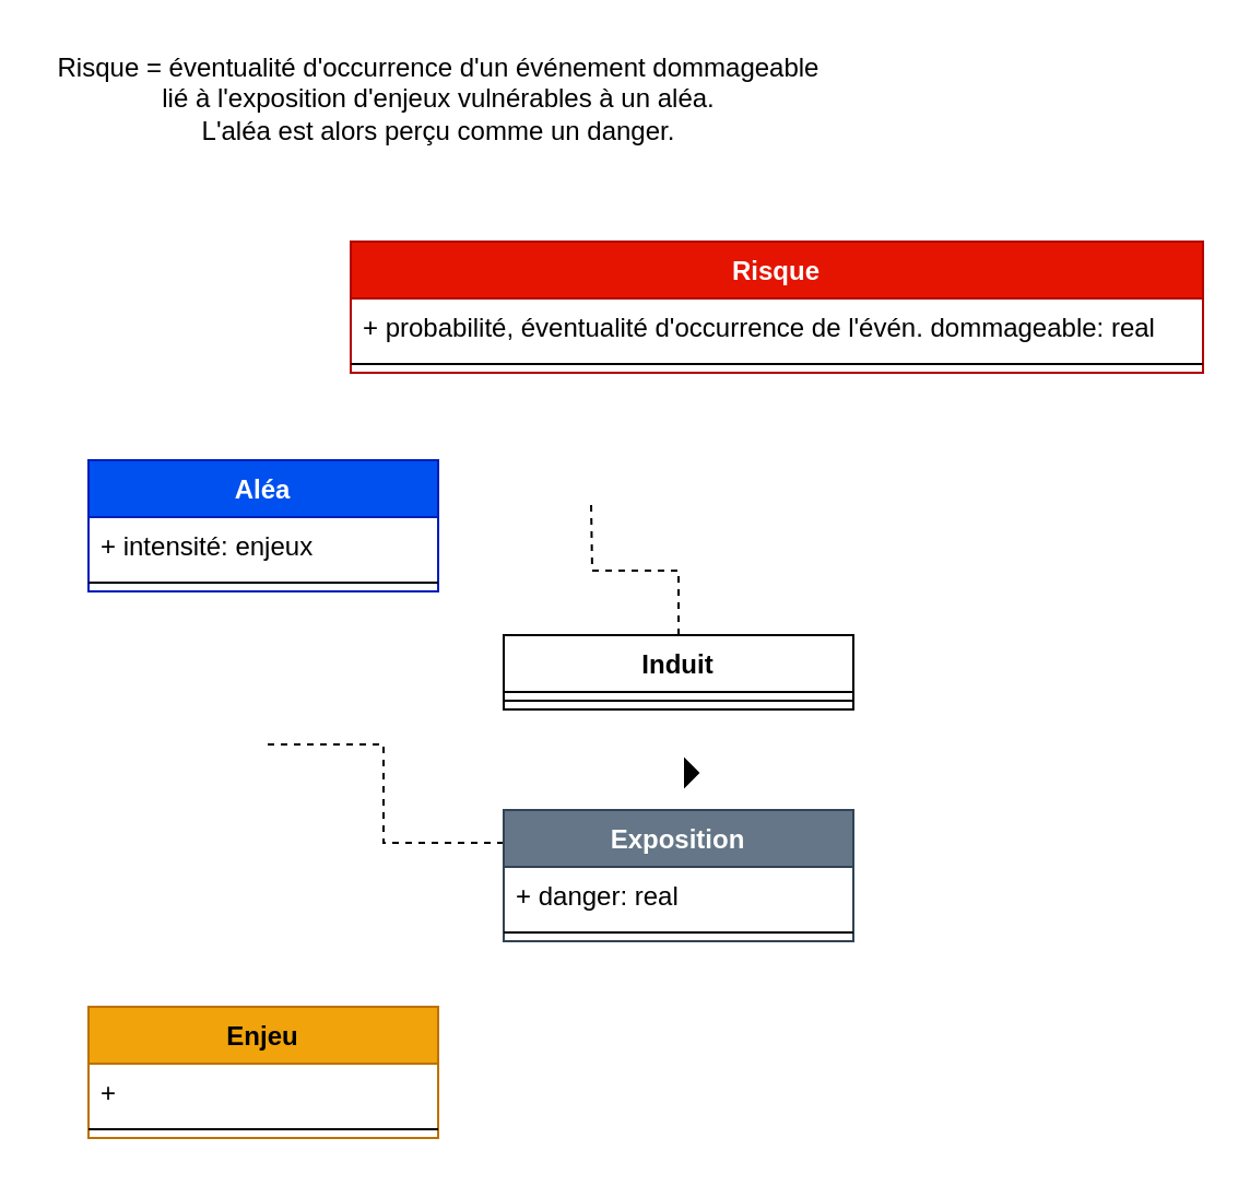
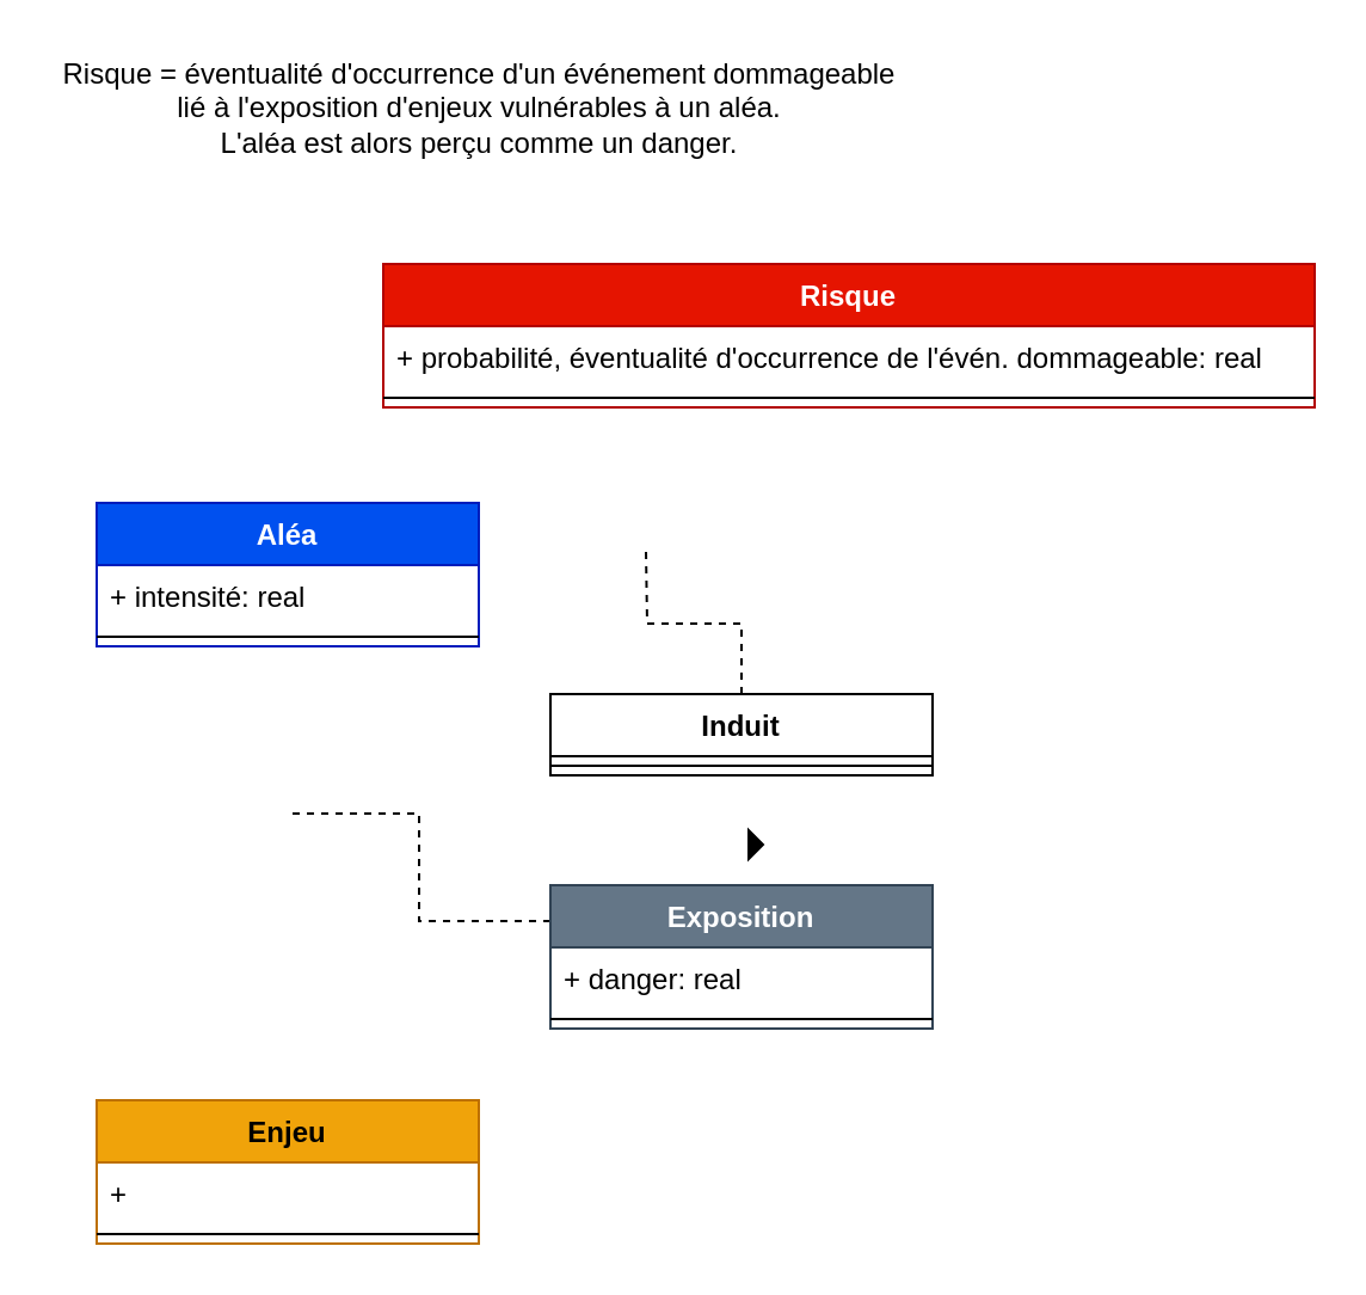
- <mxCell id="7" value="+ intensité: enjeux" style="text;strokeColor=none;fillColor=none;align=left;verticalAlign=top;spacingLeft=4;spacingRight=4;overflow=hidden;rotatable=0;points=[[0,0.5],[1,0.5]];portConstraint=eastwest;" parent="6" vertex="1"><mxGeometry y="26" width="160" height="26" as="geometry" /></mxCell>
+ <mxCell id="7" value="+ intensité: real" style="text;strokeColor=none;fillColor=none;align=left;verticalAlign=top;spacingLeft=4;spacingRight=4;overflow=hidden;rotatable=0;points=[[0,0.5],[1,0.5]];portConstraint=eastwest;" parent="6" vertex="1"><mxGeometry y="26" width="160" height="26" as="geometry" /></mxCell>
